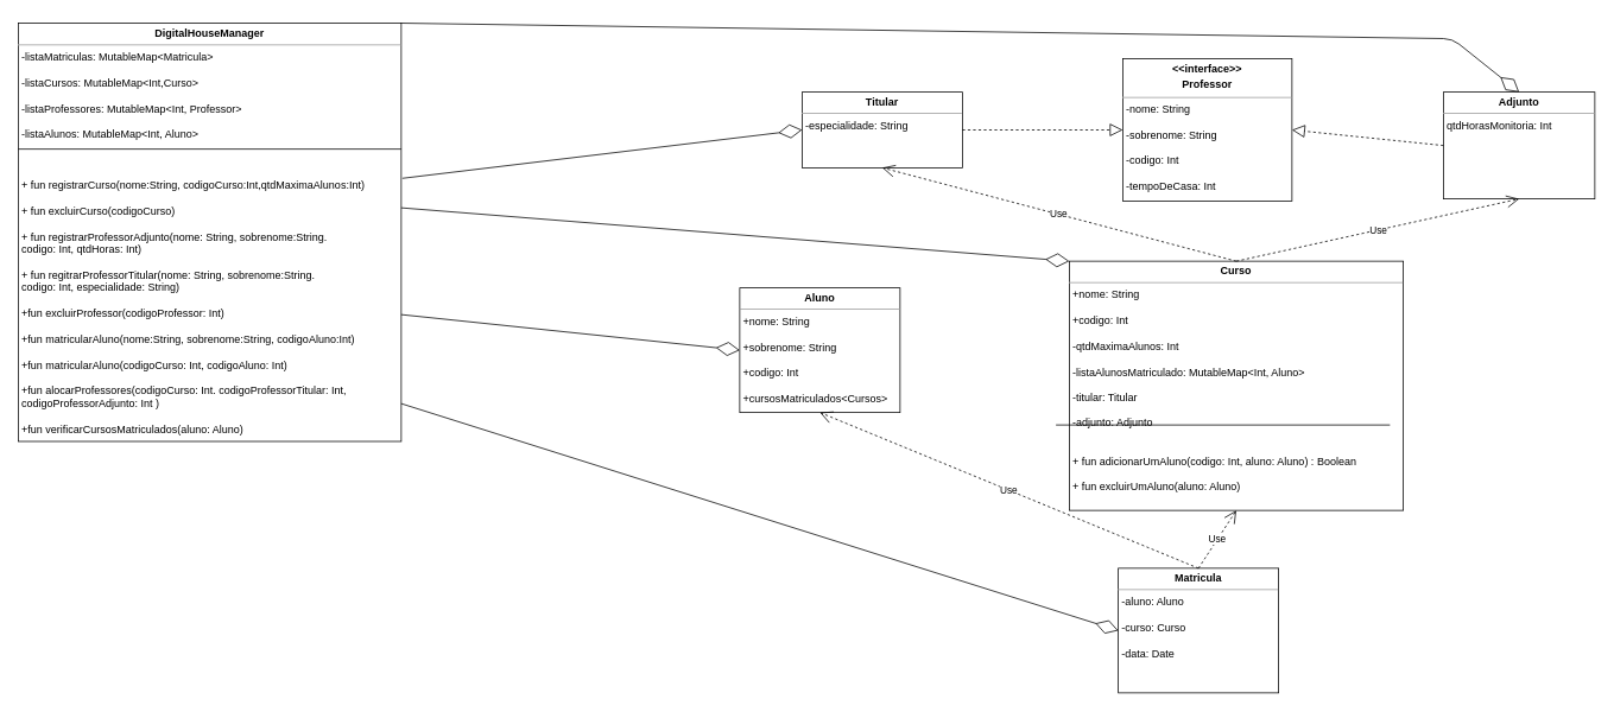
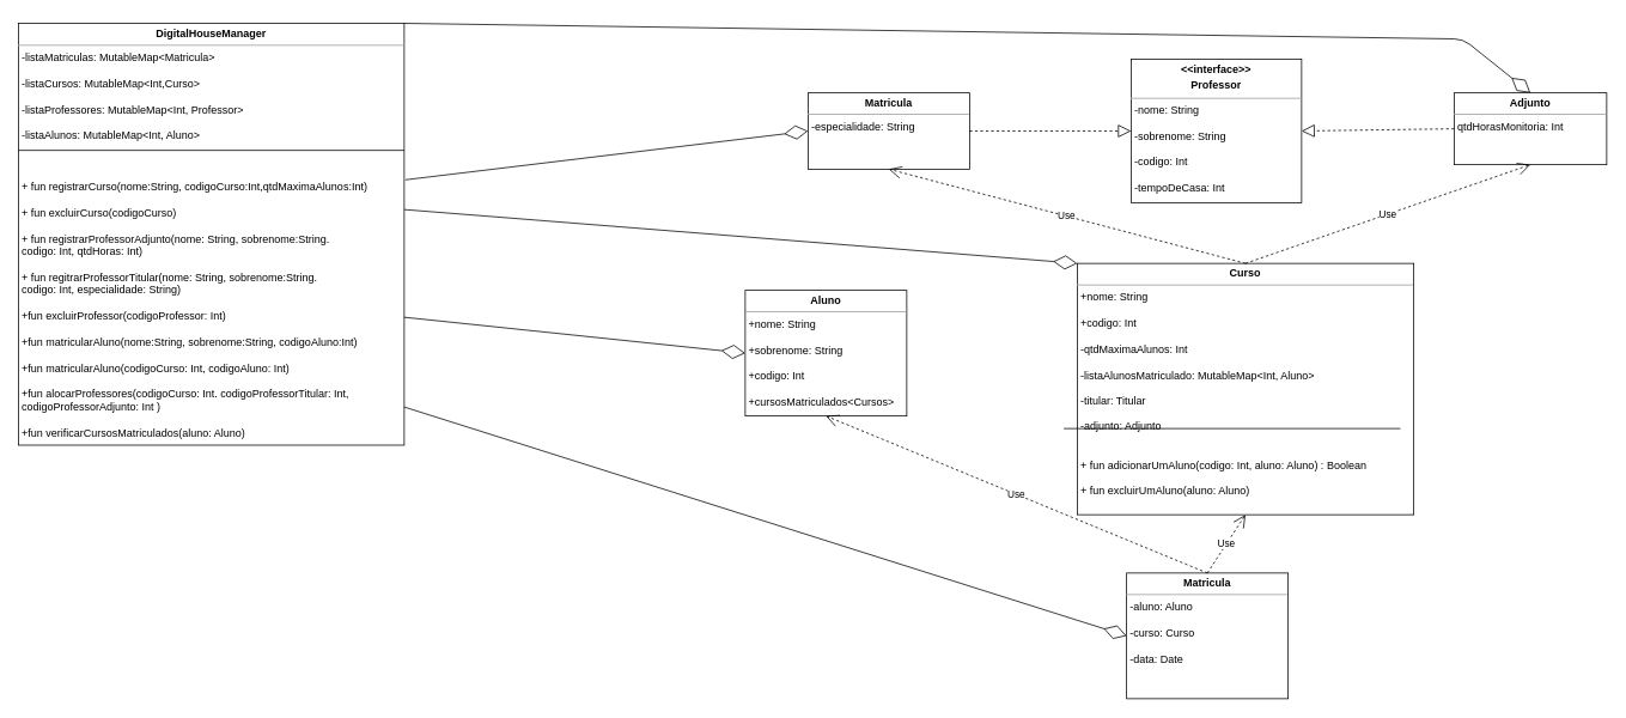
- <mxCell id="5" value="&lt;p style=&quot;margin: 0px ; margin-top: 4px ; text-align: center&quot;&gt;&lt;b&gt;Titular&lt;/b&gt;&lt;br&gt;&lt;/p&gt;&lt;hr size=&quot;1&quot;&gt;&lt;p style=&quot;margin: 0px ; margin-left: 4px&quot;&gt;-especialidade: String&lt;/p&gt;&lt;p style=&quot;margin: 0px ; margin-left: 4px&quot;&gt;&lt;br&gt;&lt;/p&gt;" style="verticalAlign=top;align=left;overflow=fill;fontSize=12;fontFamily=Helvetica;html=1;" parent="1" vertex="1"><mxGeometry x="900" y="98" width="180" height="85" as="geometry" /></mxCell>
+ <mxCell id="5" value="&lt;p style=&quot;margin: 0px ; margin-top: 4px ; text-align: center&quot;&gt;&lt;b&gt;Matricula&lt;/b&gt;&lt;br&gt;&lt;/p&gt;&lt;hr size=&quot;1&quot;&gt;&lt;p style=&quot;margin: 0px ; margin-left: 4px&quot;&gt;-especialidade: String&lt;/p&gt;&lt;p style=&quot;margin: 0px ; margin-left: 4px&quot;&gt;&lt;br&gt;&lt;/p&gt;" style="verticalAlign=top;align=left;overflow=fill;fontSize=12;fontFamily=Helvetica;html=1;" parent="1" vertex="1"><mxGeometry x="900" y="98" width="180" height="85" as="geometry" /></mxCell>
- <mxCell id="7" value="&lt;p style=&quot;margin: 0px ; margin-top: 4px ; text-align: center&quot;&gt;&lt;b&gt;Adjunto&lt;/b&gt;&lt;br&gt;&lt;/p&gt;&lt;hr size=&quot;1&quot;&gt;&lt;p style=&quot;margin: 0px ; margin-left: 4px&quot;&gt;qtdHorasMonitoria: Int&lt;/p&gt;&lt;p style=&quot;margin: 0px ; margin-left: 4px&quot;&gt;&lt;br&gt;&lt;/p&gt;&lt;p style=&quot;margin: 0px ; margin-left: 4px&quot;&gt;&lt;br&gt;&lt;/p&gt;" style="verticalAlign=top;align=left;overflow=fill;fontSize=12;fontFamily=Helvetica;html=1;" parent="1" vertex="1"><mxGeometry x="1620" y="98" width="170" height="120" as="geometry" /></mxCell>
+ <mxCell id="7" value="&lt;p style=&quot;margin: 0px ; margin-top: 4px ; text-align: center&quot;&gt;&lt;b&gt;Adjunto&lt;/b&gt;&lt;br&gt;&lt;/p&gt;&lt;hr size=&quot;1&quot;&gt;&lt;p style=&quot;margin: 0px ; margin-left: 4px&quot;&gt;qtdHorasMonitoria: Int&lt;/p&gt;&lt;p style=&quot;margin: 0px ; margin-left: 4px&quot;&gt;&lt;br&gt;&lt;/p&gt;&lt;p style=&quot;margin: 0px ; margin-left: 4px&quot;&gt;&lt;br&gt;&lt;/p&gt;" style="verticalAlign=top;align=left;overflow=fill;fontSize=12;fontFamily=Helvetica;html=1;" parent="1" vertex="1"><mxGeometry x="1620" y="98" width="170" height="80" as="geometry" /></mxCell>
